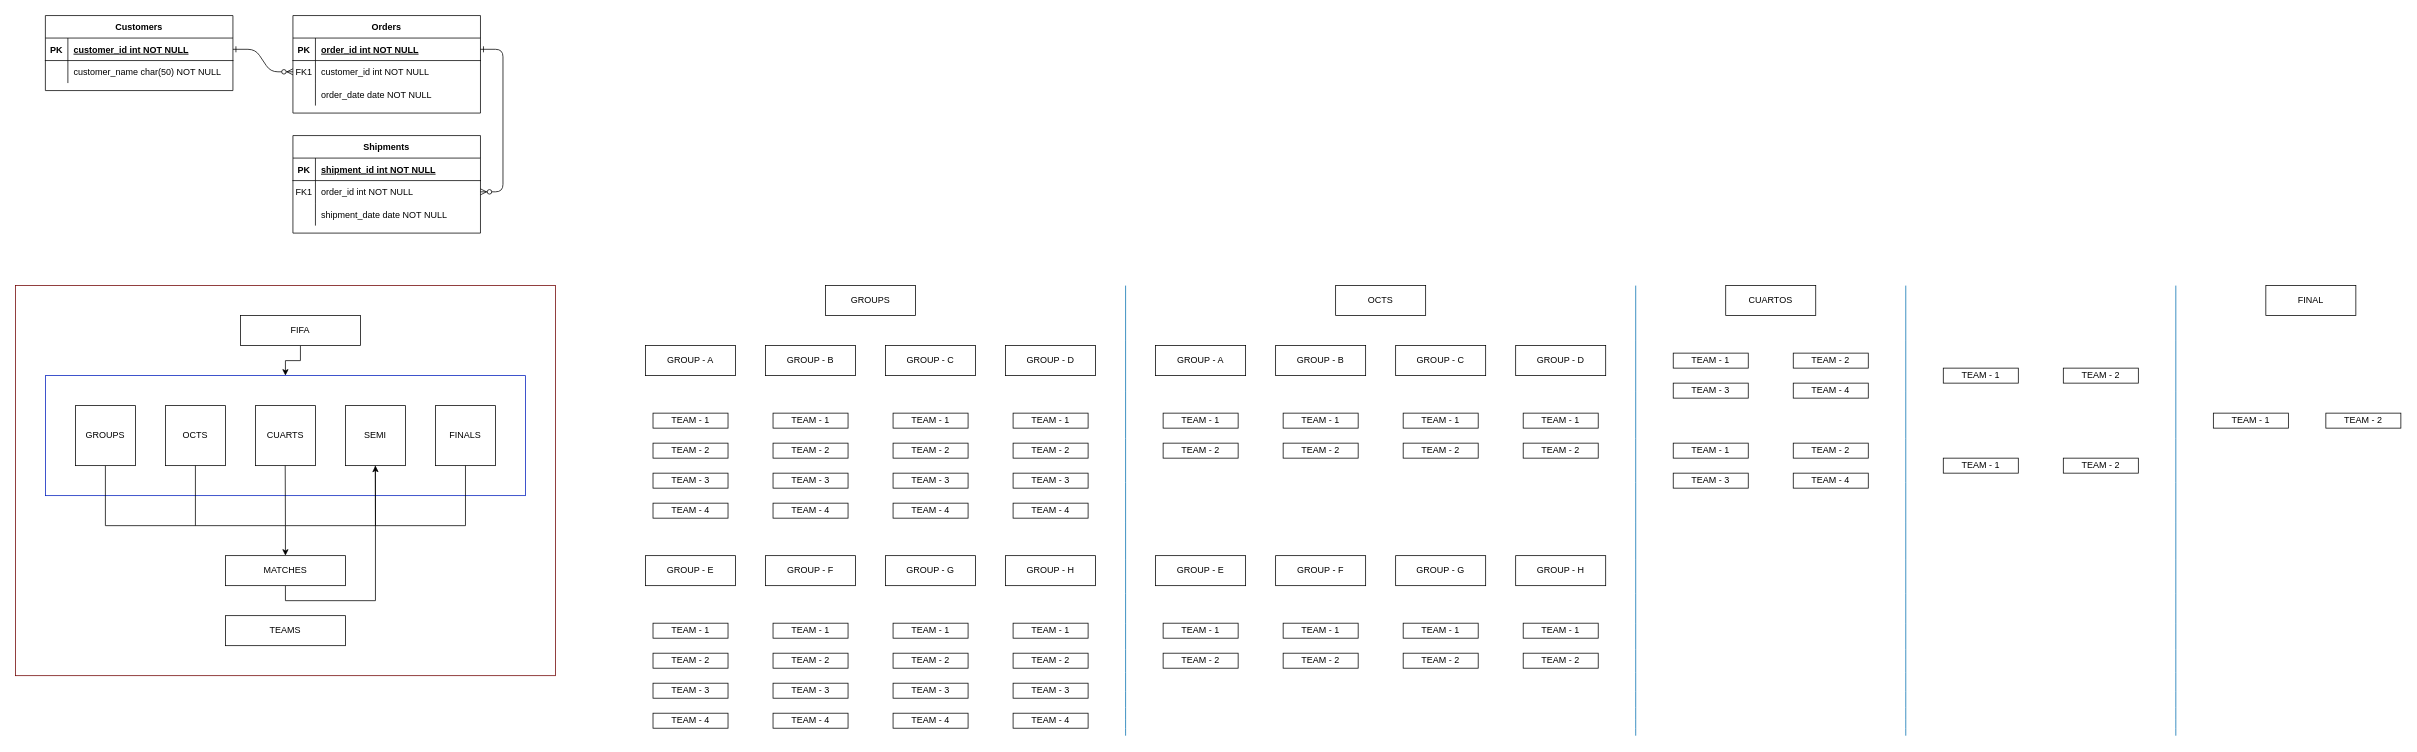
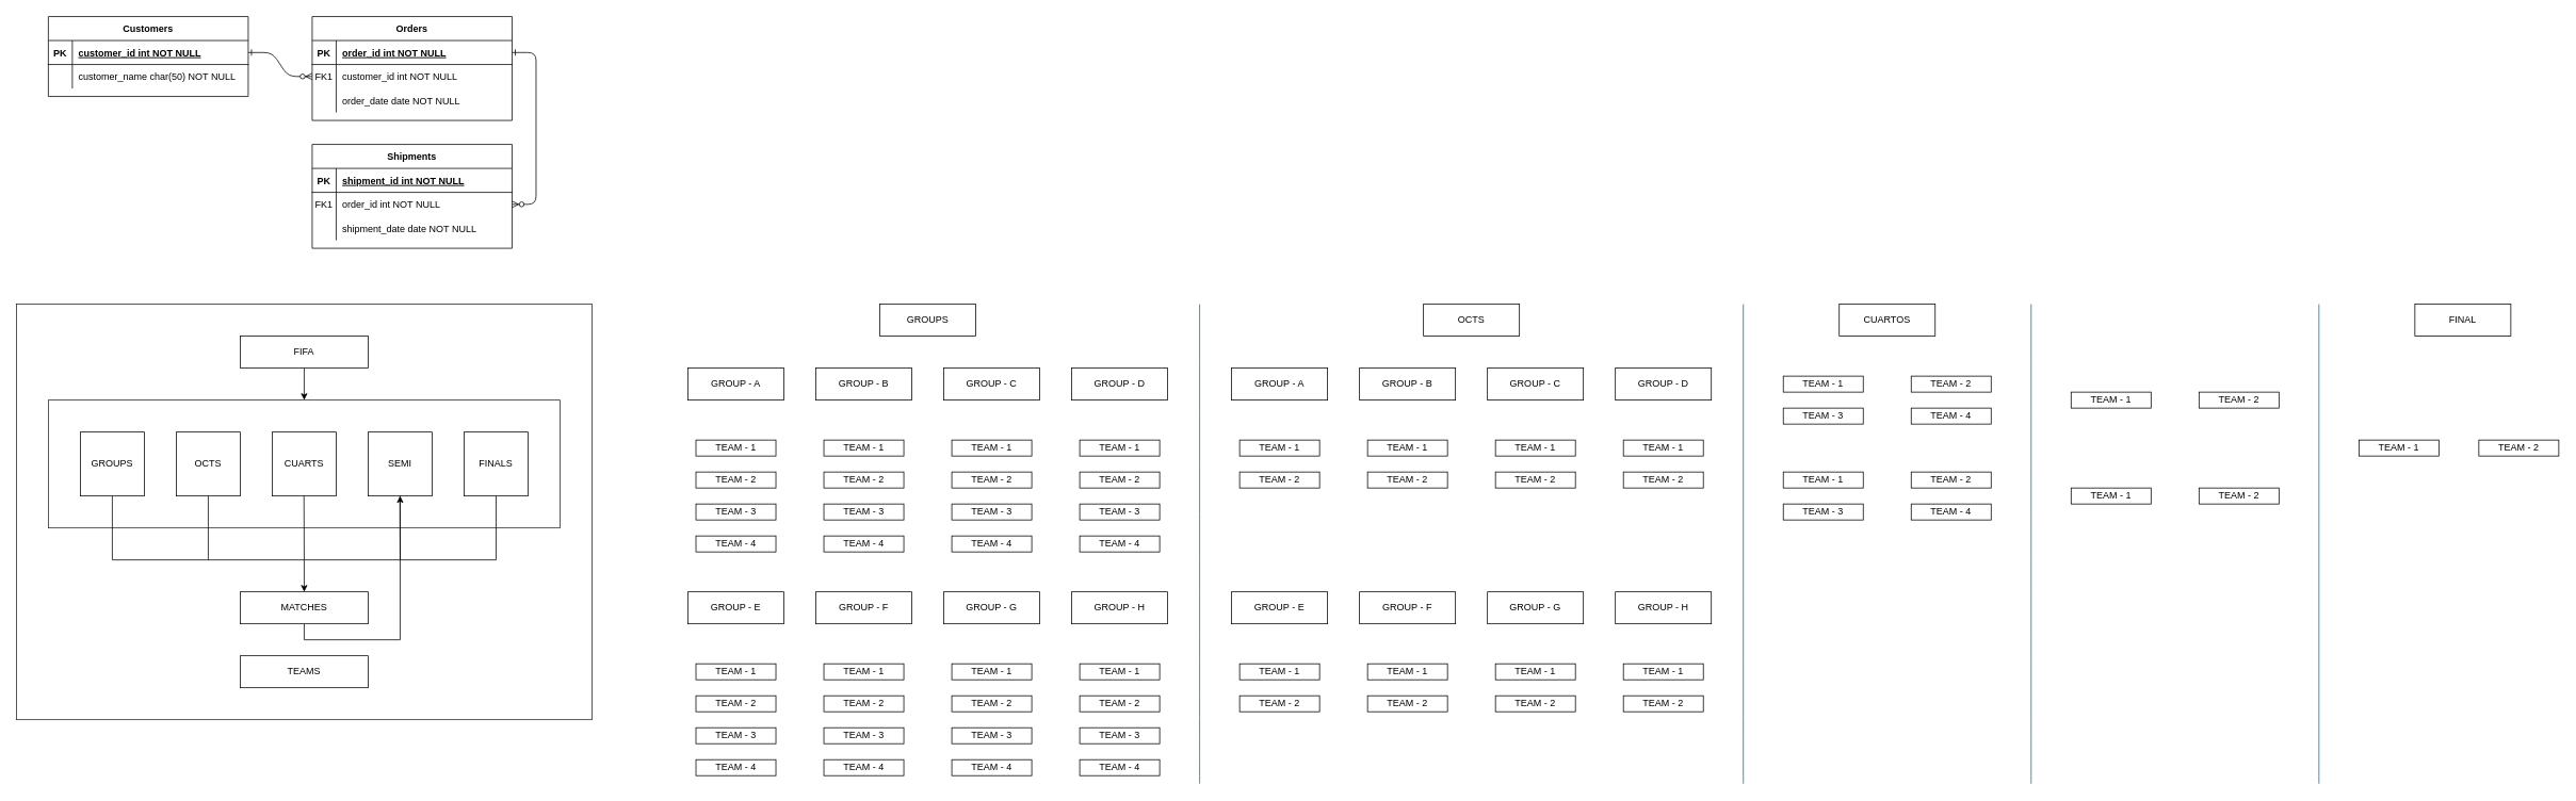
- <mxCell id="33" value="FIFA" style="rounded=0;whiteSpace=wrap;html=1;" parent="1" vertex="1"><mxGeometry x="320" y="420" width="160" height="40" as="geometry" /></mxCell>
+ <mxCell id="33" value="FIFA" style="rounded=0;whiteSpace=wrap;html=1;" parent="1" vertex="1"><mxGeometry x="300" y="420" width="160" height="40" as="geometry" /></mxCell>
